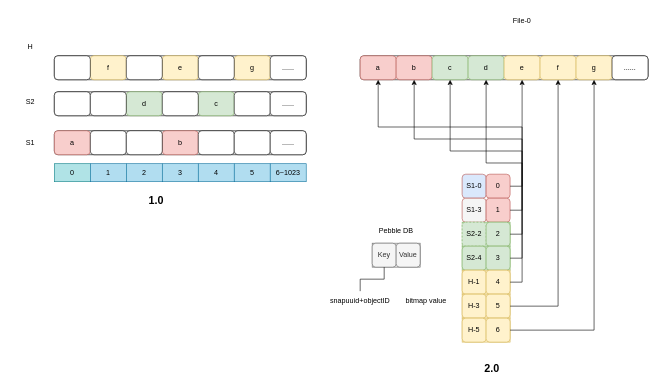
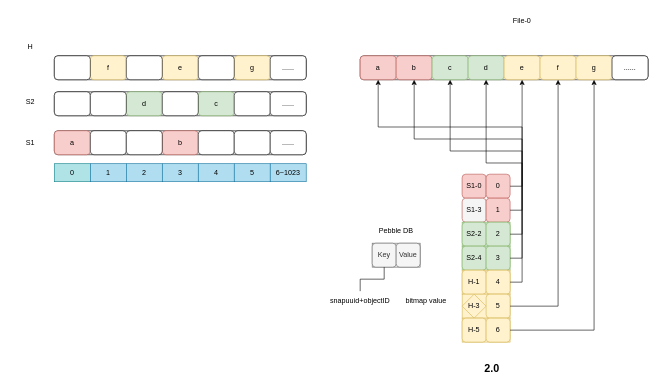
- <mxCell id="14" value="S1-0" style="rounded=1;whiteSpace=wrap;html=1;fillColor=#dae8fc;strokeColor=#b85450;" parent="13" vertex="1"><mxGeometry width="40" height="40" as="geometry" /></mxCell>
+ <mxCell id="14" value="S1-0" style="rounded=1;whiteSpace=wrap;html=1;fillColor=#f8cecc;strokeColor=#b85450;" parent="13" vertex="1"><mxGeometry width="40" height="40" as="geometry" /></mxCell>
- <mxCell id="78" value="&lt;b&gt;&lt;font style=&quot;font-size: 18px;&quot;&gt;1.0&lt;/font&gt;&lt;/b&gt;" style="text;html=1;strokeColor=none;fillColor=none;align=center;verticalAlign=middle;whiteSpace=wrap;rounded=0;" parent="1" vertex="1"><mxGeometry x="230" y="320" width="60" height="30" as="geometry" /></mxCell>
- <mxCell id="20" value="S2-2" style="rounded=1;whiteSpace=wrap;html=1;fillColor=#d5e8d4;strokeColor=#82b366;dashed=1;" parent="19" vertex="1"><mxGeometry width="40" height="40" as="geometry" /></mxCell>
+ <mxCell id="20" value="S2-2" style="rounded=1;whiteSpace=wrap;html=1;fillColor=#d5e8d4;strokeColor=#82b366;" parent="19" vertex="1"><mxGeometry width="40" height="40" as="geometry" /></mxCell>
- <mxCell id="60" value="H-3" style="rounded=1;whiteSpace=wrap;html=1;fillColor=#fff2cc;strokeColor=#d6b656;" parent="59" vertex="1"><mxGeometry width="40" height="40" as="geometry" /></mxCell>
+ <mxCell id="60" value="H-3" style="rhombus;whiteSpace=wrap;html=1;fillColor=#fff2cc;strokeColor=#d6b656;" parent="59" vertex="1"><mxGeometry width="40" height="40" as="geometry" /></mxCell>
